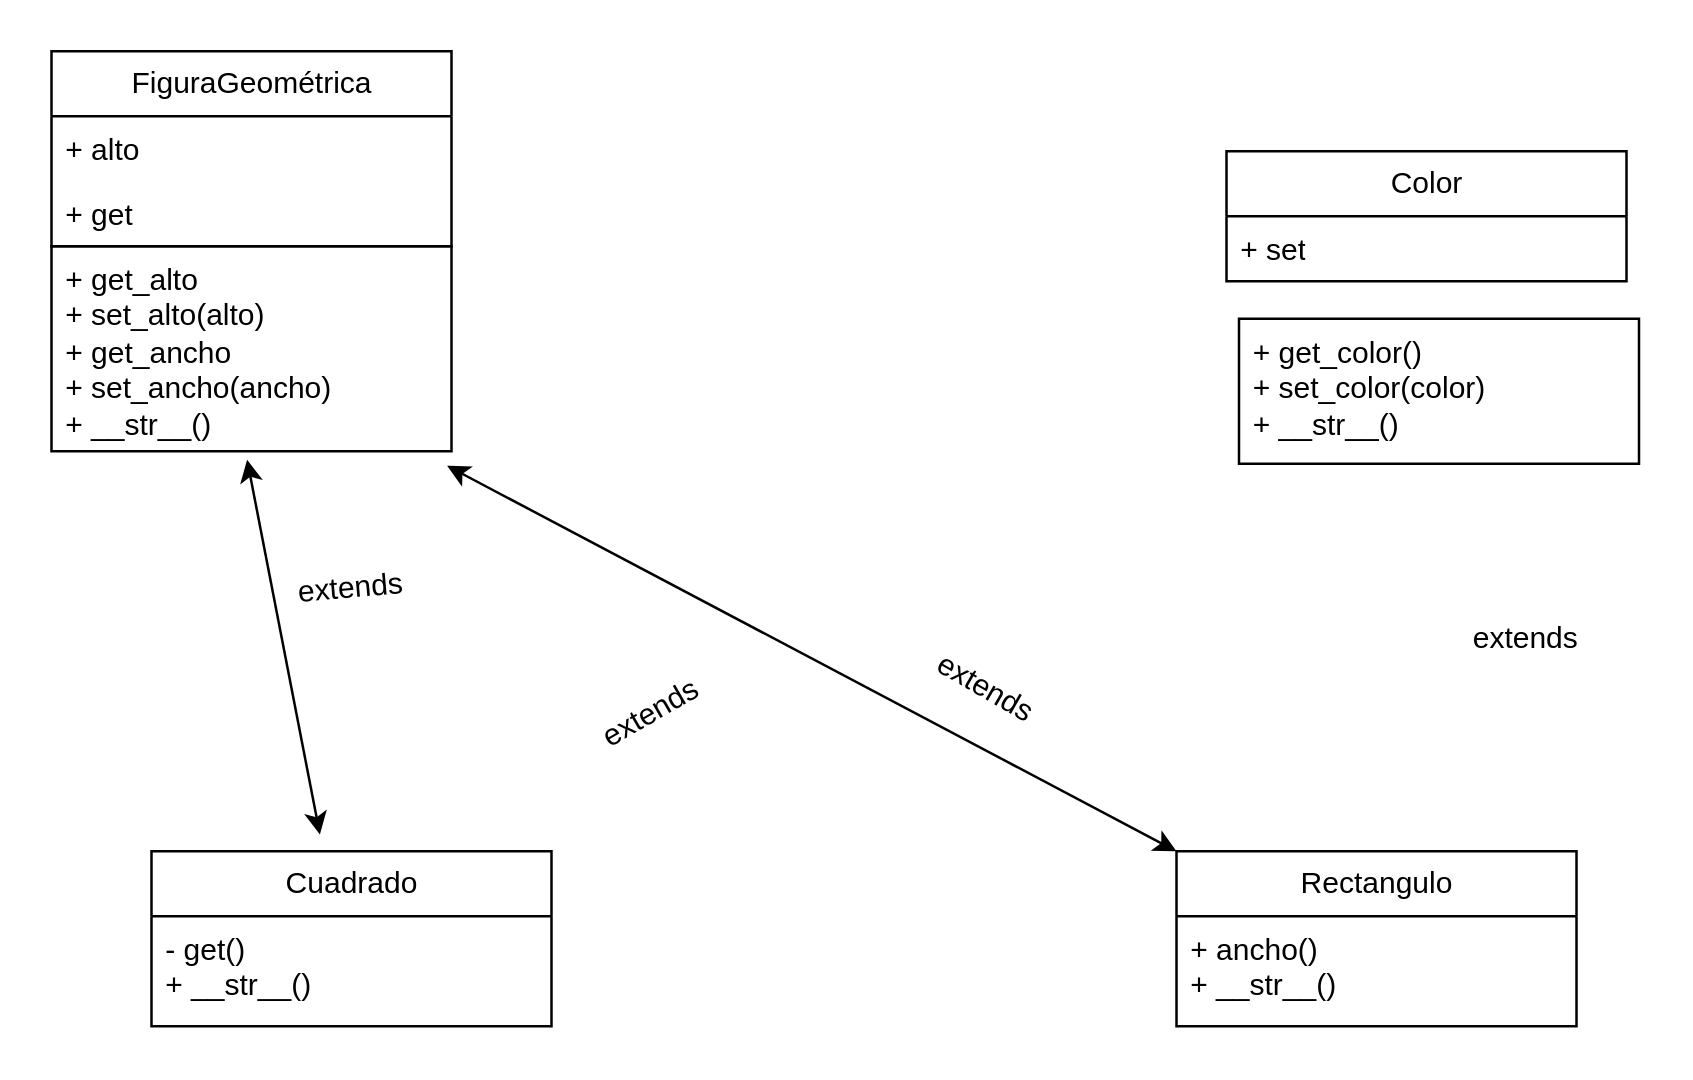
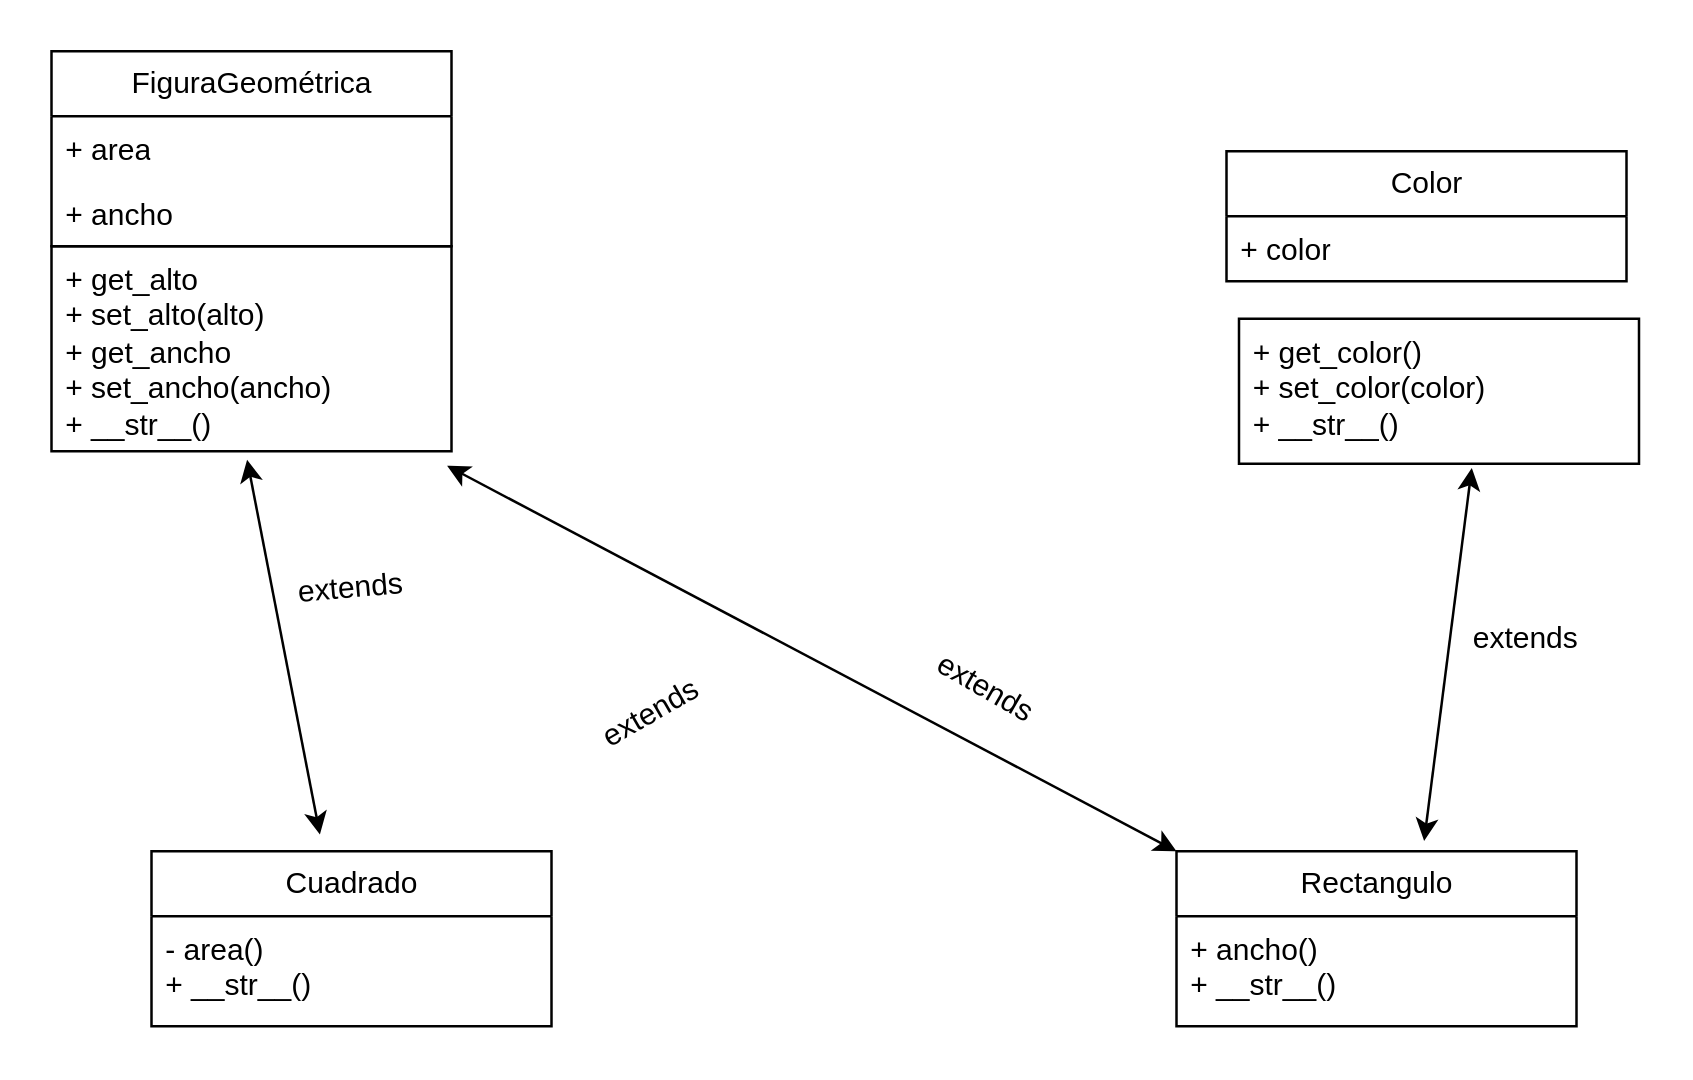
- <mxCell id="3" value="+ alto" style="text;strokeColor=none;fillColor=none;align=left;verticalAlign=top;spacingLeft=4;spacingRight=4;overflow=hidden;rotatable=0;points=[[0,0.5],[1,0.5]];portConstraint=eastwest;whiteSpace=wrap;html=1;" parent="2" vertex="1"><mxGeometry y="26" width="160" height="26" as="geometry" /></mxCell>
+ <mxCell id="3" value="+ area" style="text;strokeColor=none;fillColor=none;align=left;verticalAlign=top;spacingLeft=4;spacingRight=4;overflow=hidden;rotatable=0;points=[[0,0.5],[1,0.5]];portConstraint=eastwest;whiteSpace=wrap;html=1;" parent="2" vertex="1"><mxGeometry y="26" width="160" height="26" as="geometry" /></mxCell>
- <mxCell id="4" value="+ get" style="text;strokeColor=none;fillColor=none;align=left;verticalAlign=top;spacingLeft=4;spacingRight=4;overflow=hidden;rotatable=0;points=[[0,0.5],[1,0.5]];portConstraint=eastwest;whiteSpace=wrap;html=1;" parent="2" vertex="1"><mxGeometry y="52" width="160" height="26" as="geometry" /></mxCell>
+ <mxCell id="4" value="+ ancho" style="text;strokeColor=none;fillColor=none;align=left;verticalAlign=top;spacingLeft=4;spacingRight=4;overflow=hidden;rotatable=0;points=[[0,0.5],[1,0.5]];portConstraint=eastwest;whiteSpace=wrap;html=1;" parent="2" vertex="1"><mxGeometry y="52" width="160" height="26" as="geometry" /></mxCell>
- <mxCell id="8" value="+ set" style="text;strokeColor=none;fillColor=none;align=left;verticalAlign=top;spacingLeft=4;spacingRight=4;overflow=hidden;rotatable=0;points=[[0,0.5],[1,0.5]];portConstraint=eastwest;whiteSpace=wrap;html=1;" parent="7" vertex="1"><mxGeometry y="26" width="160" height="26" as="geometry" /></mxCell>
+ <mxCell id="8" value="+ color" style="text;strokeColor=none;fillColor=none;align=left;verticalAlign=top;spacingLeft=4;spacingRight=4;overflow=hidden;rotatable=0;points=[[0,0.5],[1,0.5]];portConstraint=eastwest;whiteSpace=wrap;html=1;" parent="7" vertex="1"><mxGeometry y="26" width="160" height="26" as="geometry" /></mxCell>
+ <mxCell id="17" value="" style="endArrow=classic;startArrow=classic;html=1;exitX=0.619;exitY=-0.059;exitDx=0;exitDy=0;entryX=0.582;entryY=1.029;entryDx=0;entryDy=0;entryPerimeter=0;exitPerimeter=0;" edge="1" parent="1" source="12" target="14"><mxGeometry width="50" height="50" relative="1" as="geometry"><mxPoint x="330" y="398.32" as="sourcePoint" /><mxPoint x="600.64" y="171.672" as="targetPoint" /></mxGeometry></mxCell>
- <mxCell id="6" value="- get()&lt;br&gt;+ __str__()" style="text;strokeColor=none;fillColor=none;align=left;verticalAlign=top;spacingLeft=4;spacingRight=4;overflow=hidden;rotatable=0;points=[[0,0.5],[1,0.5]];portConstraint=eastwest;whiteSpace=wrap;html=1;" parent="5" vertex="1"><mxGeometry y="26" width="160" height="44" as="geometry" /></mxCell>
+ <mxCell id="6" value="- area()&lt;br&gt;+ __str__()" style="text;strokeColor=none;fillColor=none;align=left;verticalAlign=top;spacingLeft=4;spacingRight=4;overflow=hidden;rotatable=0;points=[[0,0.5],[1,0.5]];portConstraint=eastwest;whiteSpace=wrap;html=1;" parent="5" vertex="1"><mxGeometry y="26" width="160" height="44" as="geometry" /></mxCell>
